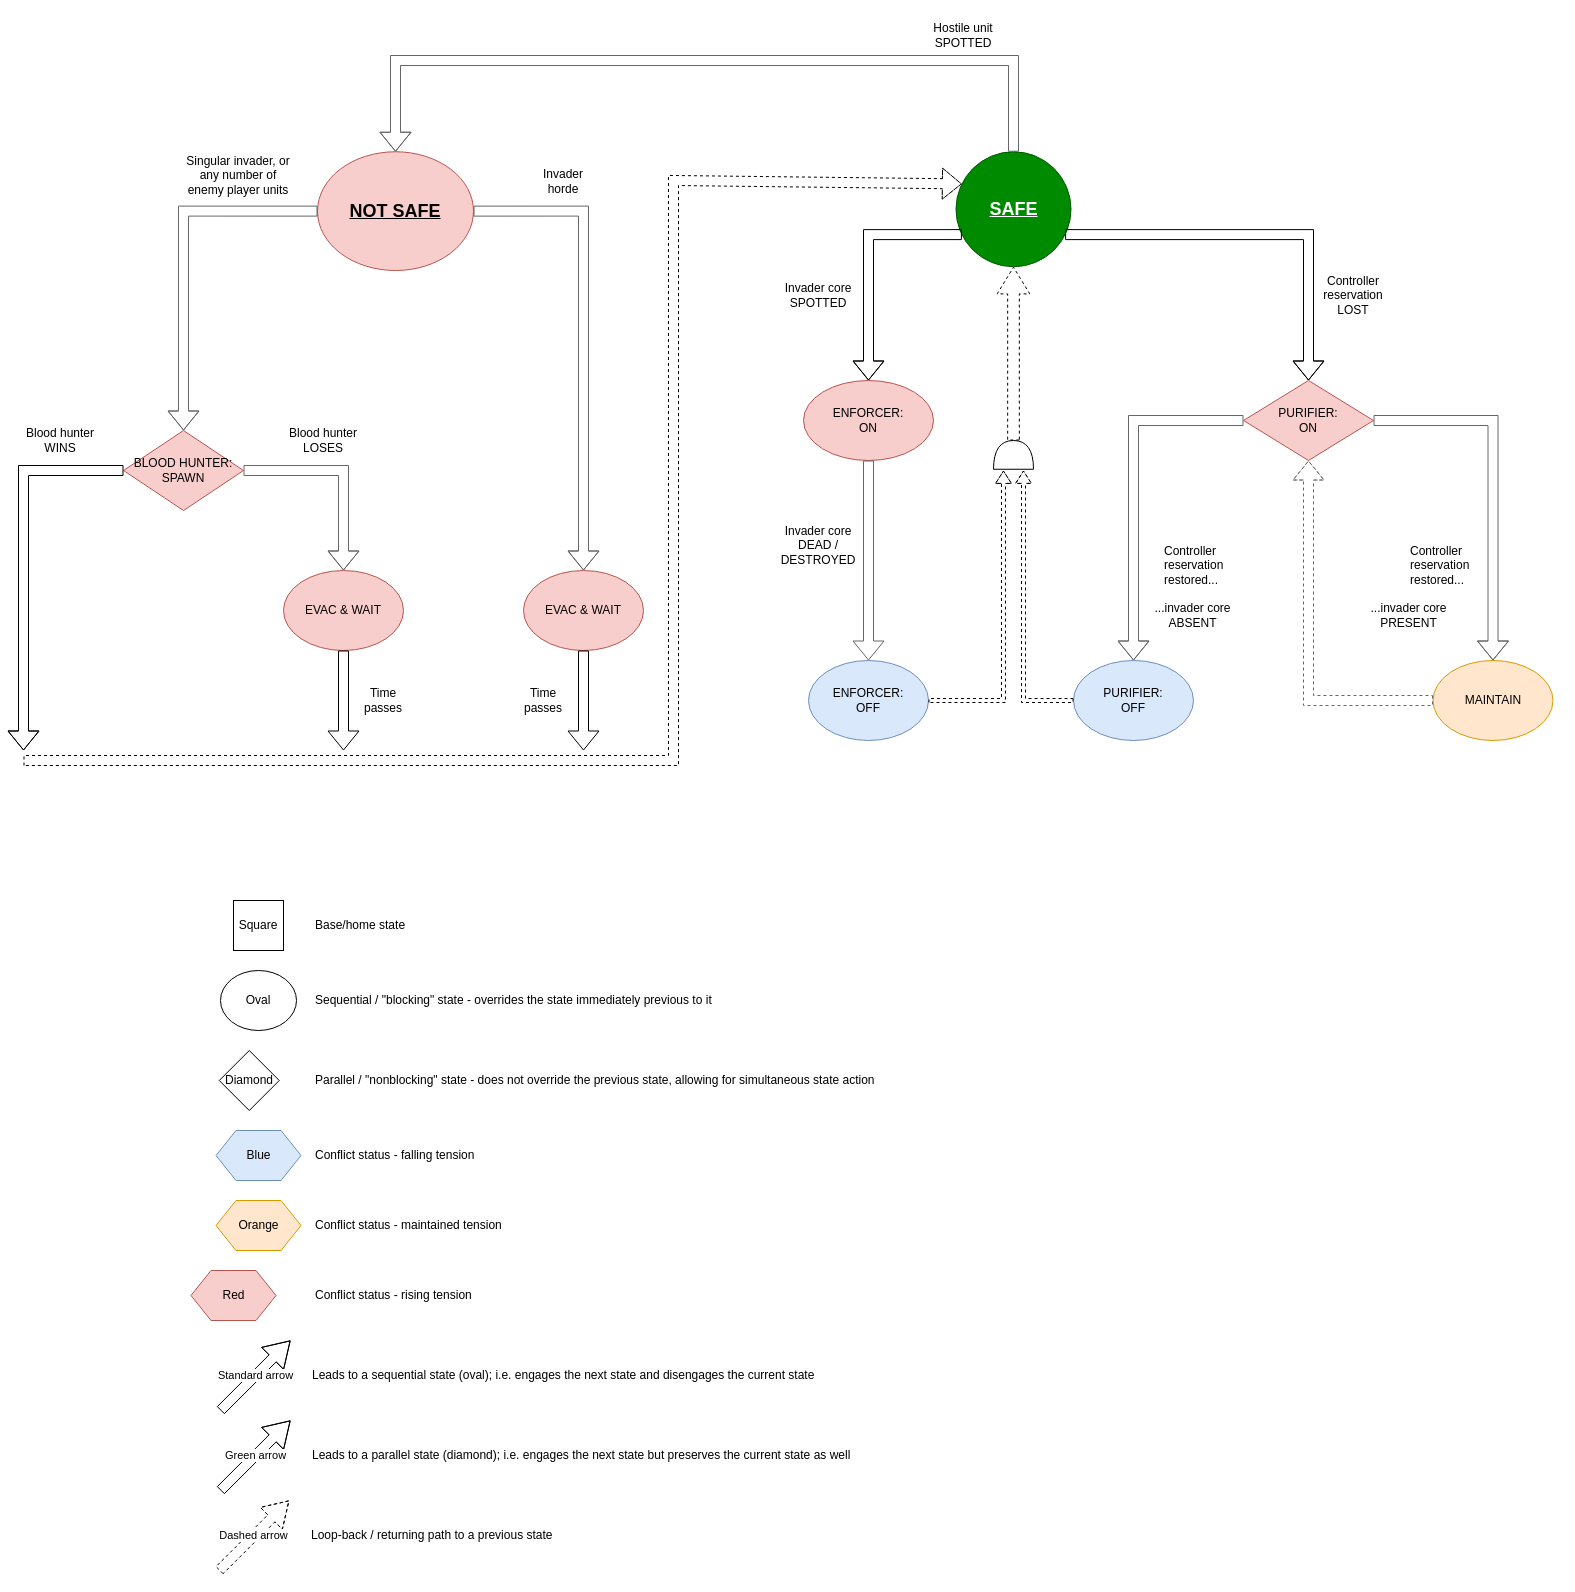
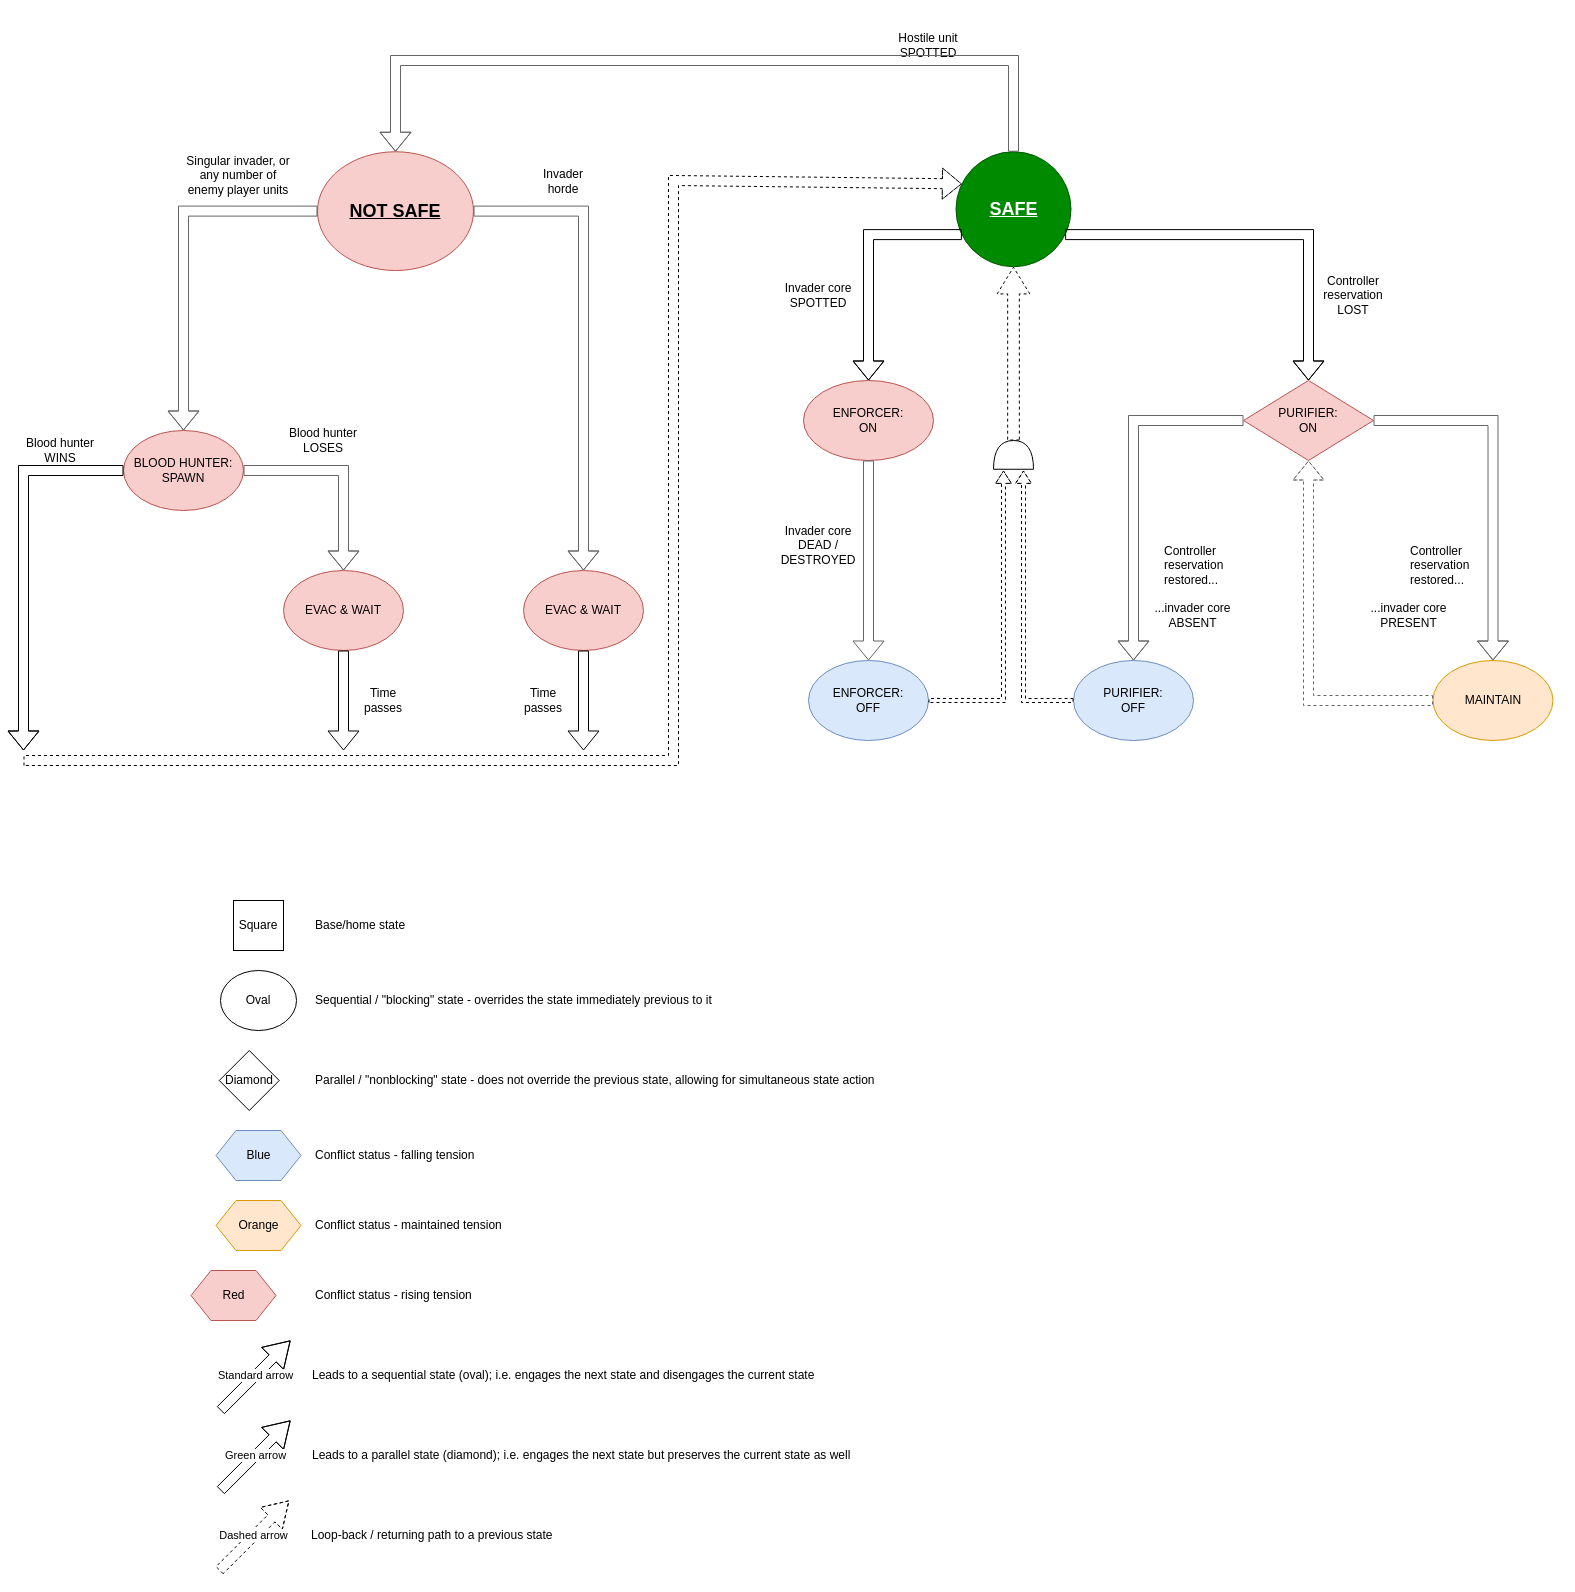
- <mxCell id="26" value="Hostile unit SPOTTED" style="text;html=1;align=center;verticalAlign=middle;whiteSpace=wrap;rounded=0;" parent="1" vertex="1"><mxGeometry x="928" y="20" width="70" height="30" as="geometry" /></mxCell>
+ <mxCell id="26" value="Hostile unit SPOTTED" style="text;html=1;align=center;verticalAlign=middle;whiteSpace=wrap;rounded=0;" parent="1" vertex="1"><mxGeometry x="893" y="30" width="70" height="30" as="geometry" /></mxCell>
- <mxCell id="38" value="Blood hunter WINS" style="text;html=1;align=center;verticalAlign=middle;whiteSpace=wrap;rounded=0;" parent="1" vertex="1"><mxGeometry x="20" y="425" width="80" height="30" as="geometry" /></mxCell>
+ <mxCell id="38" value="Blood hunter WINS" style="text;html=1;align=center;verticalAlign=middle;whiteSpace=wrap;rounded=0;" parent="1" vertex="1"><mxGeometry x="20" y="435" width="80" height="30" as="geometry" /></mxCell>
- <mxCell id="29" value="BLOOD HUNTER:&lt;div&gt;SPAWN&lt;/div&gt;" style="rhombus;whiteSpace=wrap;html=1;fillColor=#f8cecc;strokeColor=#b85450;" parent="1" vertex="1"><mxGeometry x="123" y="430" width="120" height="80" as="geometry" /></mxCell>
+ <mxCell id="29" value="BLOOD HUNTER:&lt;div&gt;SPAWN&lt;/div&gt;" style="ellipse;whiteSpace=wrap;html=1;fillColor=#f8cecc;strokeColor=#b85450;" parent="1" vertex="1"><mxGeometry x="123" y="430" width="120" height="80" as="geometry" /></mxCell>
